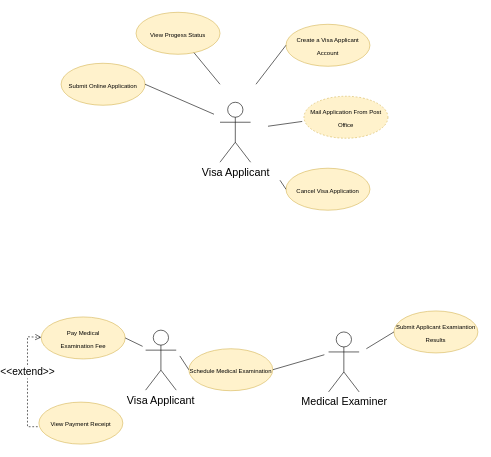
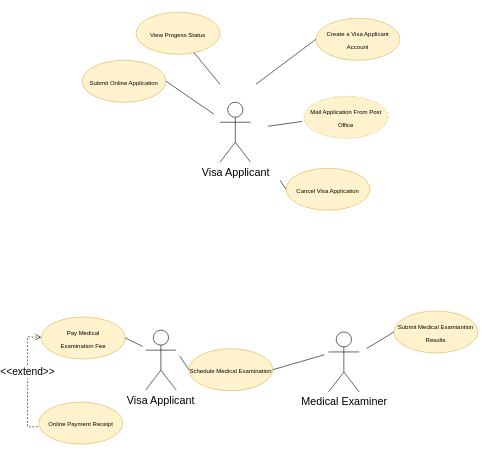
- <mxCell id="3" value="&lt;font size=&quot;1&quot;&gt;Create a Visa Applicant Account&lt;/font&gt;" style="ellipse;whiteSpace=wrap;html=1;fontSize=18;fillColor=#fff2cc;strokeColor=#d6b656;" vertex="1" parent="1"><mxGeometry x="451" y="40" width="140" height="70" as="geometry" /></mxCell>
+ <mxCell id="3" value="&lt;font size=&quot;1&quot;&gt;Create a Visa Applicant Account&lt;/font&gt;" style="ellipse;whiteSpace=wrap;html=1;fontSize=18;fillColor=#fff2cc;strokeColor=#d6b656;" vertex="1" parent="1"><mxGeometry x="501" y="30" width="140" height="70" as="geometry" /></mxCell>
- <mxCell id="6" value="&lt;font size=&quot;1&quot;&gt;Submit Online Application&lt;/font&gt;" style="ellipse;whiteSpace=wrap;html=1;fontSize=18;fillColor=#fff2cc;strokeColor=#d6b656;" vertex="1" parent="1"><mxGeometry x="76" y="105" width="140" height="70" as="geometry" /></mxCell>
+ <mxCell id="6" value="&lt;font size=&quot;1&quot;&gt;Submit Online Application&lt;/font&gt;" style="ellipse;whiteSpace=wrap;html=1;fontSize=18;fillColor=#fff2cc;strokeColor=#d6b656;" vertex="1" parent="1"><mxGeometry x="111" y="100" width="140" height="70" as="geometry" /></mxCell>
- <mxCell id="18" value="&lt;font size=&quot;1&quot;&gt;Submit Applicant Examiantion Results&lt;/font&gt;" style="ellipse;whiteSpace=wrap;html=1;fontSize=18;fillColor=#fff2cc;strokeColor=#d6b656;" vertex="1" parent="1"><mxGeometry x="631" y="518" width="140" height="70" as="geometry" /></mxCell>
+ <mxCell id="18" value="&lt;font size=&quot;1&quot;&gt;Submit Medical Examiantion Results&lt;/font&gt;" style="ellipse;whiteSpace=wrap;html=1;fontSize=18;fillColor=#fff2cc;strokeColor=#d6b656;" vertex="1" parent="1"><mxGeometry x="631" y="518" width="140" height="70" as="geometry" /></mxCell>
- <mxCell id="17" value="&lt;font size=&quot;1&quot;&gt;View Payment Receipt&lt;/font&gt;" style="ellipse;whiteSpace=wrap;html=1;fontSize=18;fillColor=#fff2cc;strokeColor=#d6b656;" vertex="1" parent="1"><mxGeometry x="39" y="670" width="140" height="70" as="geometry" /></mxCell>
+ <mxCell id="17" value="&lt;font size=&quot;1&quot;&gt;Online Payment Receipt&lt;/font&gt;" style="ellipse;whiteSpace=wrap;html=1;fontSize=18;fillColor=#fff2cc;strokeColor=#d6b656;" vertex="1" parent="1"><mxGeometry x="39" y="670" width="140" height="70" as="geometry" /></mxCell>
